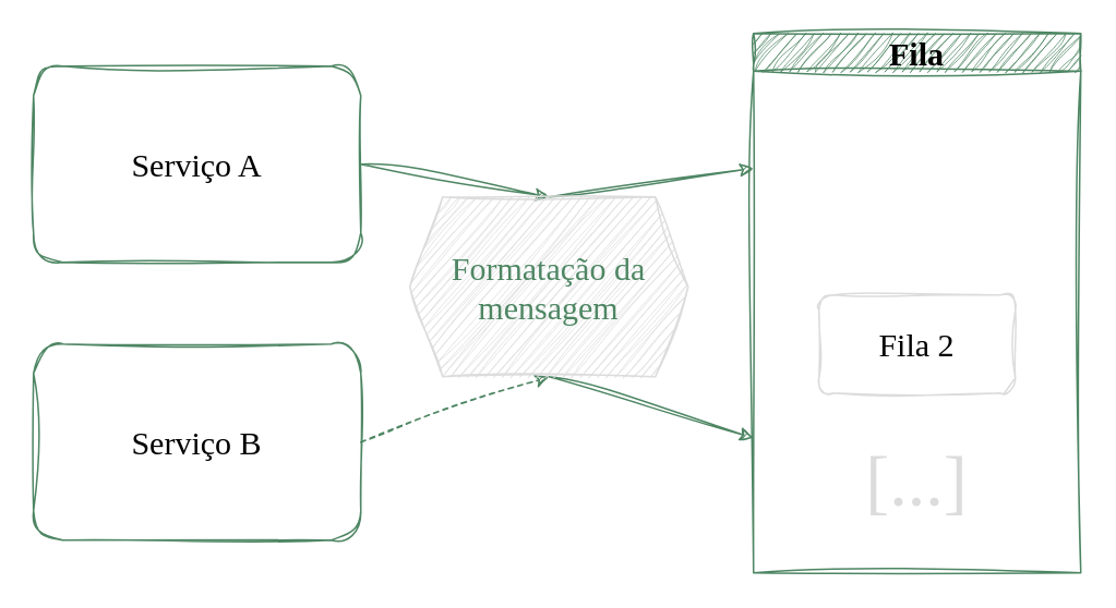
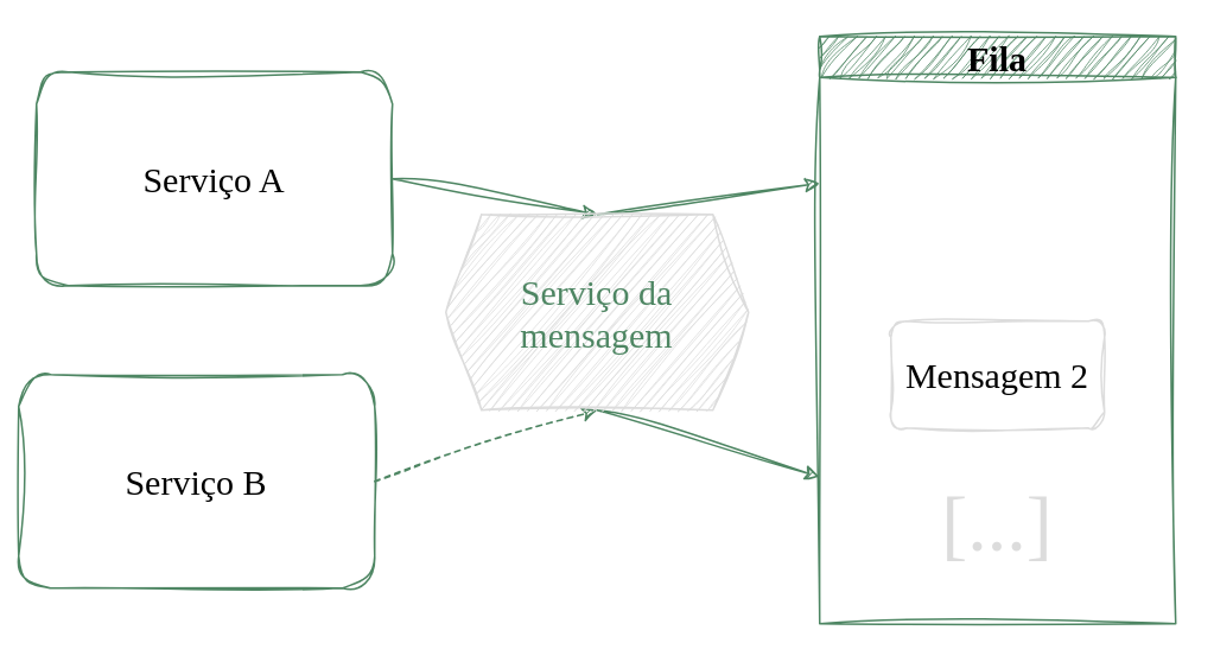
- <mxCell id="11" value="Formatação da mensagem" style="shape=hexagon;perimeter=hexagonPerimeter2;whiteSpace=wrap;html=1;fixedSize=1;sketch=1;hachureGap=4;jiggle=2;curveFitting=1;strokeColor=#DCDCDC;fontFamily=Architects Daughter;fontSource=https%3A%2F%2Ffonts.googleapis.com%2Fcss%3Ffamily%3DArchitects%2BDaughter;fontSize=20;fontColor=#4E8663;fillColor=#DCDCDC;" vertex="1" parent="1"><mxGeometry x="250" y="120" width="170" height="110" as="geometry" /></mxCell>
+ <mxCell id="11" value="Serviço da mensagem" style="shape=hexagon;perimeter=hexagonPerimeter2;whiteSpace=wrap;html=1;fixedSize=1;sketch=1;hachureGap=4;jiggle=2;curveFitting=1;strokeColor=#DCDCDC;fontFamily=Architects Daughter;fontSource=https%3A%2F%2Ffonts.googleapis.com%2Fcss%3Ffamily%3DArchitects%2BDaughter;fontSize=20;fontColor=#4E8663;fillColor=#DCDCDC;" vertex="1" parent="1"><mxGeometry x="250" y="120" width="170" height="110" as="geometry" /></mxCell>
- <mxCell id="5" value="Fila 2" style="rounded=1;whiteSpace=wrap;html=1;sketch=1;hachureGap=4;jiggle=2;curveFitting=1;fontFamily=Architects Daughter;fontSource=https%3A%2F%2Ffonts.googleapis.com%2Fcss%3Ffamily%3DArchitects%2BDaughter;fontSize=20;strokeColor=#DCDCDC;fillColor=none;" parent="4" vertex="1"><mxGeometry x="40" y="160" width="120" height="60" as="geometry" /></mxCell>
+ <mxCell id="5" value="Mensagem 2" style="rounded=1;whiteSpace=wrap;html=1;sketch=1;hachureGap=4;jiggle=2;curveFitting=1;fontFamily=Architects Daughter;fontSource=https%3A%2F%2Ffonts.googleapis.com%2Fcss%3Ffamily%3DArchitects%2BDaughter;fontSize=20;strokeColor=#DCDCDC;fillColor=none;" parent="4" vertex="1"><mxGeometry x="40" y="160" width="120" height="60" as="geometry" /></mxCell>
- <mxCell id="8" value="Serviço B" style="rounded=1;whiteSpace=wrap;html=1;sketch=1;hachureGap=4;jiggle=2;curveFitting=1;fontFamily=Architects Daughter;fontSource=https%3A%2F%2Ffonts.googleapis.com%2Fcss%3Ffamily%3DArchitects%2BDaughter;fontSize=20;strokeColor=#4E8663;fillColor=none;" parent="1" vertex="1"><mxGeometry x="20" y="210" width="200" height="120" as="geometry" /></mxCell>
+ <mxCell id="8" value="Serviço B" style="rounded=1;whiteSpace=wrap;html=1;sketch=1;hachureGap=4;jiggle=2;curveFitting=1;fontFamily=Architects Daughter;fontSource=https%3A%2F%2Ffonts.googleapis.com%2Fcss%3Ffamily%3DArchitects%2BDaughter;fontSize=20;strokeColor=#4E8663;fillColor=none;" parent="1" vertex="1"><mxGeometry x="10" y="210" width="200" height="120" as="geometry" /></mxCell>
